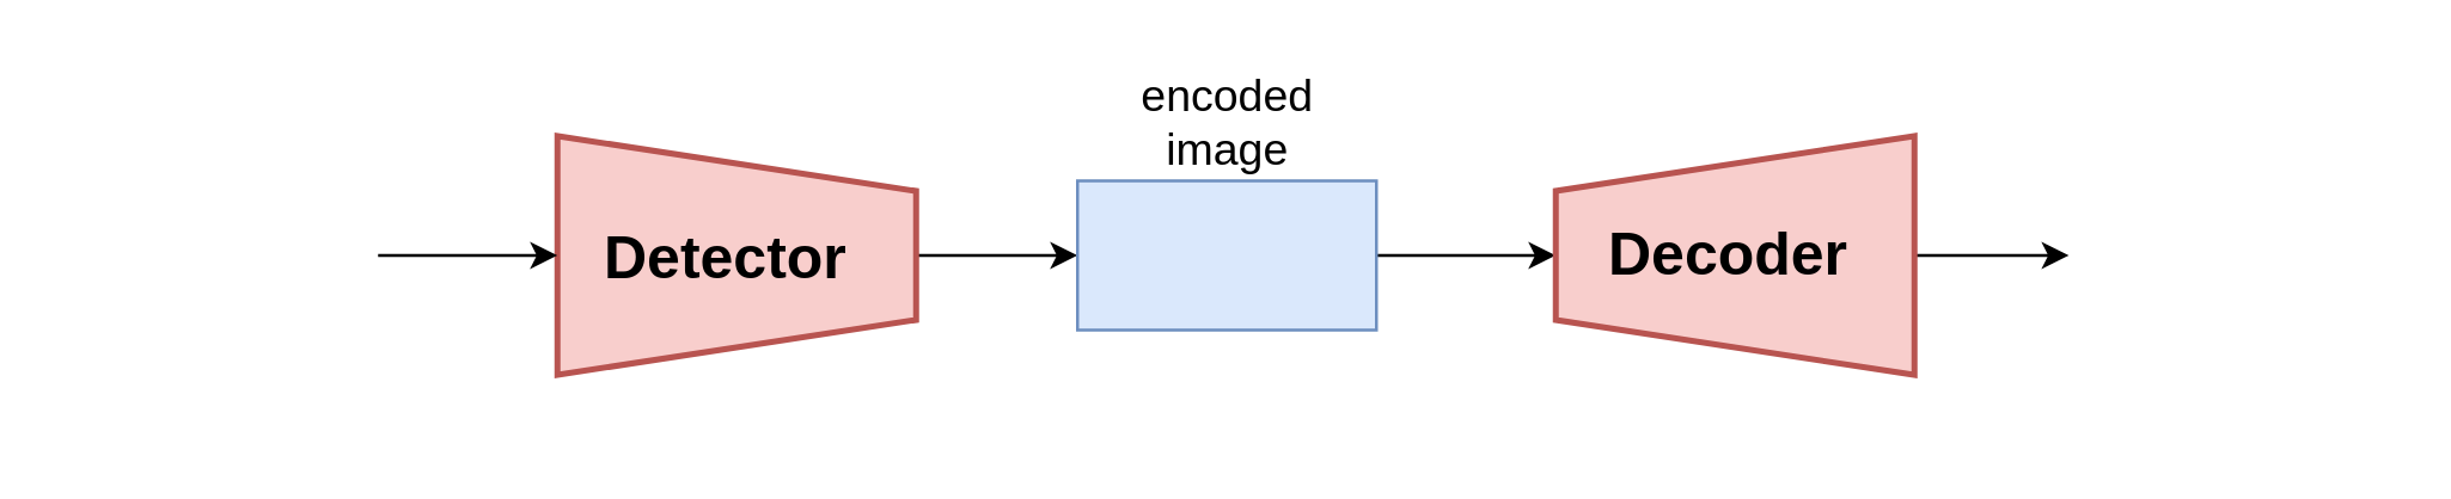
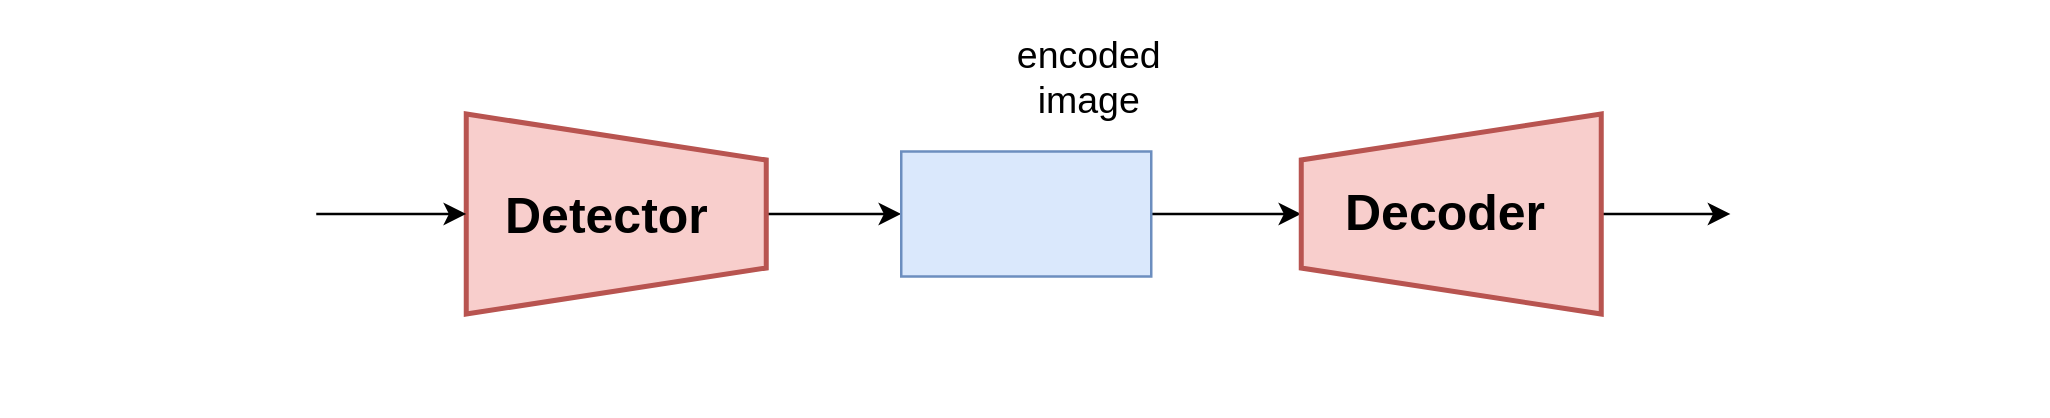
- <mxCell id="9" value="&lt;font style=&quot;font-size: 15px&quot;&gt;encoded&lt;br&gt;image&lt;/font&gt;" style="text;html=1;resizable=0;points=[];autosize=1;align=center;verticalAlign=top;spacingTop=-4;" vertex="1" parent="1"><mxGeometry x="375" y="20" width="70" height="30" as="geometry" /></mxCell>
+ <mxCell id="9" value="&lt;font style=&quot;font-size: 15px&quot;&gt;encoded&lt;br&gt;image&lt;/font&gt;" style="text;html=1;resizable=0;points=[];autosize=1;align=center;verticalAlign=top;spacingTop=-4;" vertex="1" parent="1"><mxGeometry x="400" y="10" width="70" height="30" as="geometry" /></mxCell>
